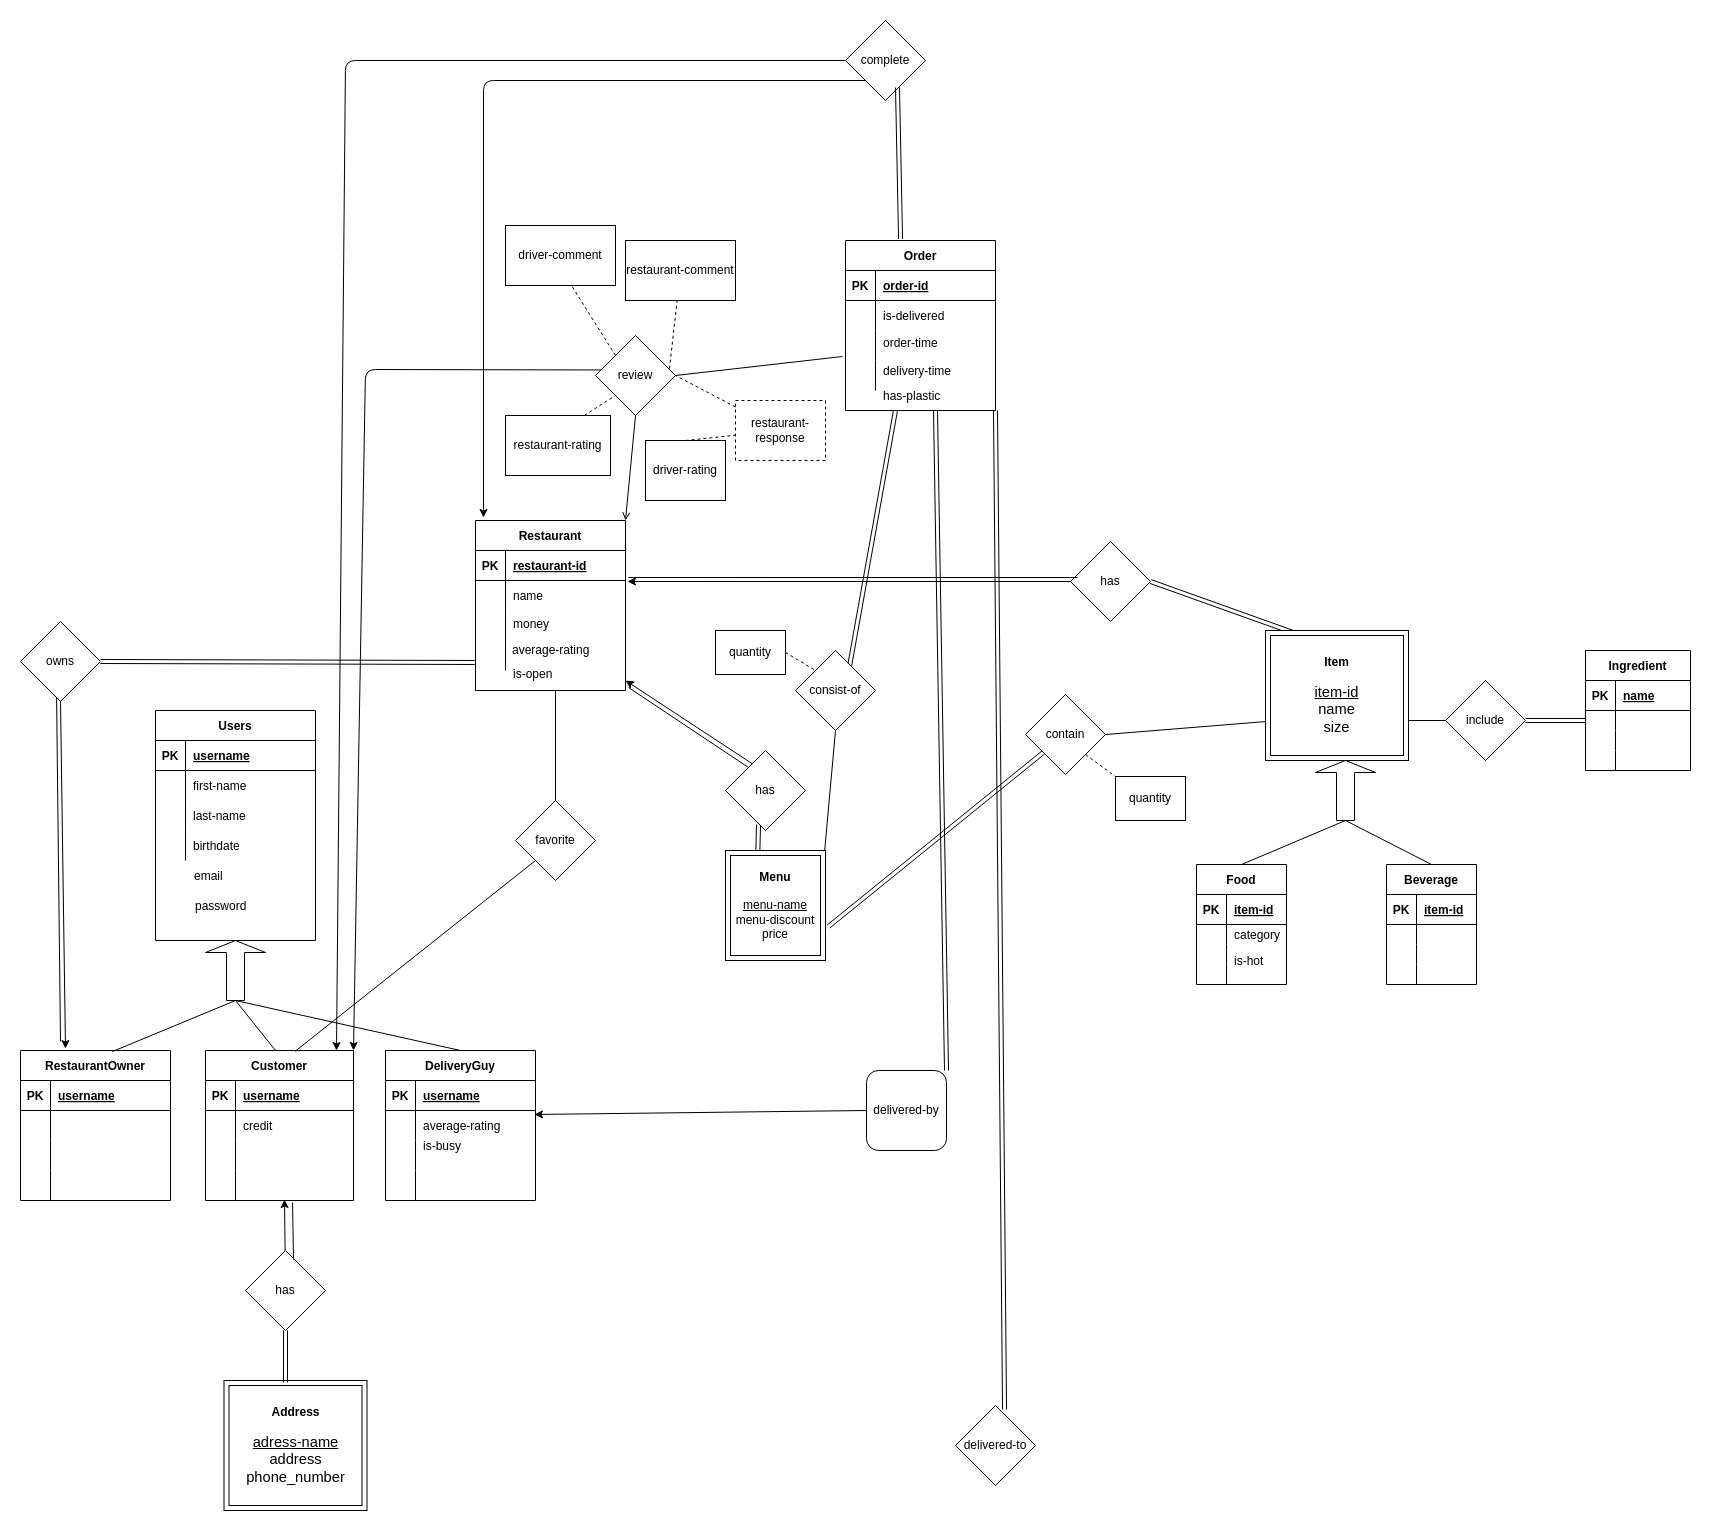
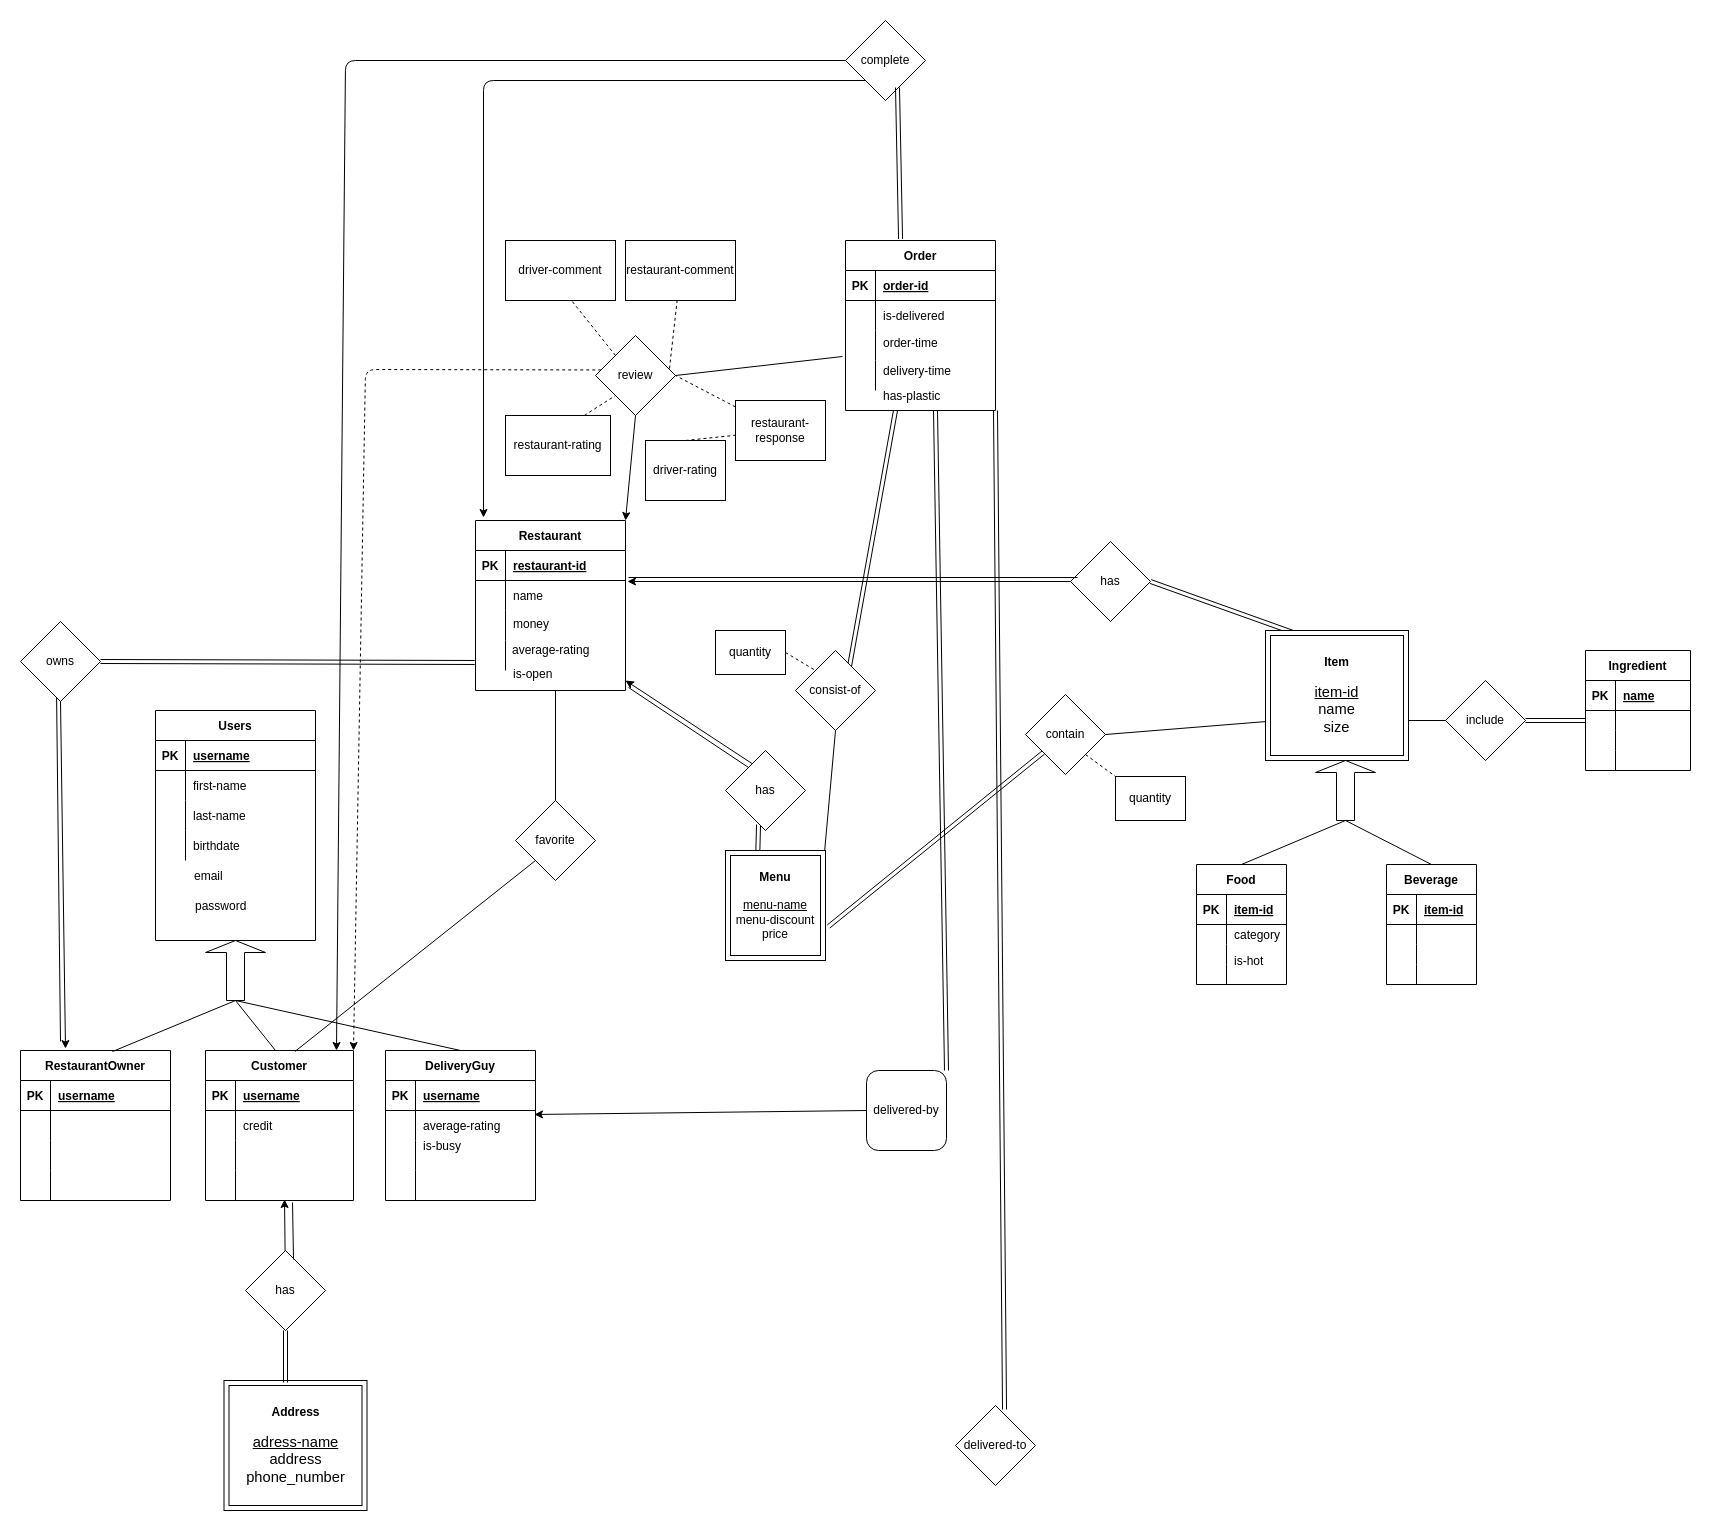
- <mxCell id="131" value="driver-comment" style="rounded=0;whiteSpace=wrap;html=1;" parent="1" vertex="1"><mxGeometry x="505" y="225" width="110" height="60" as="geometry" /></mxCell>
+ <mxCell id="131" value="driver-comment" style="rounded=0;whiteSpace=wrap;html=1;" parent="1" vertex="1"><mxGeometry x="505" y="240" width="110" height="60" as="geometry" /></mxCell>
- <mxCell id="173" value="restaurant-response" style="rounded=0;whiteSpace=wrap;html=1;dashed=1;" parent="1" vertex="1"><mxGeometry x="735" y="400" width="90" height="60" as="geometry" /></mxCell>
+ <mxCell id="173" value="restaurant-response" style="rounded=0;whiteSpace=wrap;html=1;" parent="1" vertex="1"><mxGeometry x="735" y="400" width="90" height="60" as="geometry" /></mxCell>
- <mxCell id="176" value="" style="endArrow=open;html=1;entryX=1;entryY=0;entryDx=0;entryDy=0;exitX=0.5;exitY=1;exitDx=0;exitDy=0;" parent="1" source="128" target="29" edge="1"><mxGeometry width="50" height="50" relative="1" as="geometry"><mxPoint x="685" y="385" as="sourcePoint" /><mxPoint x="856.5" y="384" as="targetPoint" /><Array as="points" /></mxGeometry></mxCell>
+ <mxCell id="176" value="" style="endArrow=classic;html=1;entryX=1;entryY=0;entryDx=0;entryDy=0;exitX=0.5;exitY=1;exitDx=0;exitDy=0;" parent="1" source="128" target="29" edge="1"><mxGeometry width="50" height="50" relative="1" as="geometry"><mxPoint x="685" y="385" as="sourcePoint" /><mxPoint x="856.5" y="384" as="targetPoint" /><Array as="points" /></mxGeometry></mxCell>
- <mxCell id="124" value="" style="endArrow=classic;html=1;exitX=0.072;exitY=0.431;exitDx=0;exitDy=0;exitPerimeter=0;entryX=1;entryY=0;entryDx=0;entryDy=0;" parent="1" source="128" target="68" edge="1"><mxGeometry width="50" height="50" relative="1" as="geometry"><mxPoint x="580" y="369" as="sourcePoint" /><mxPoint x="425" y="970" as="targetPoint" /><Array as="points"><mxPoint x="365" y="369" /></Array></mxGeometry></mxCell>
+ <mxCell id="124" value="" style="endArrow=classic;html=1;exitX=0.072;exitY=0.431;exitDx=0;exitDy=0;exitPerimeter=0;entryX=1;entryY=0;entryDx=0;entryDy=0;dashed=1;" parent="1" source="128" target="68" edge="1"><mxGeometry width="50" height="50" relative="1" as="geometry"><mxPoint x="580" y="369" as="sourcePoint" /><mxPoint x="425" y="970" as="targetPoint" /><Array as="points"><mxPoint x="365" y="369" /></Array></mxGeometry></mxCell>
